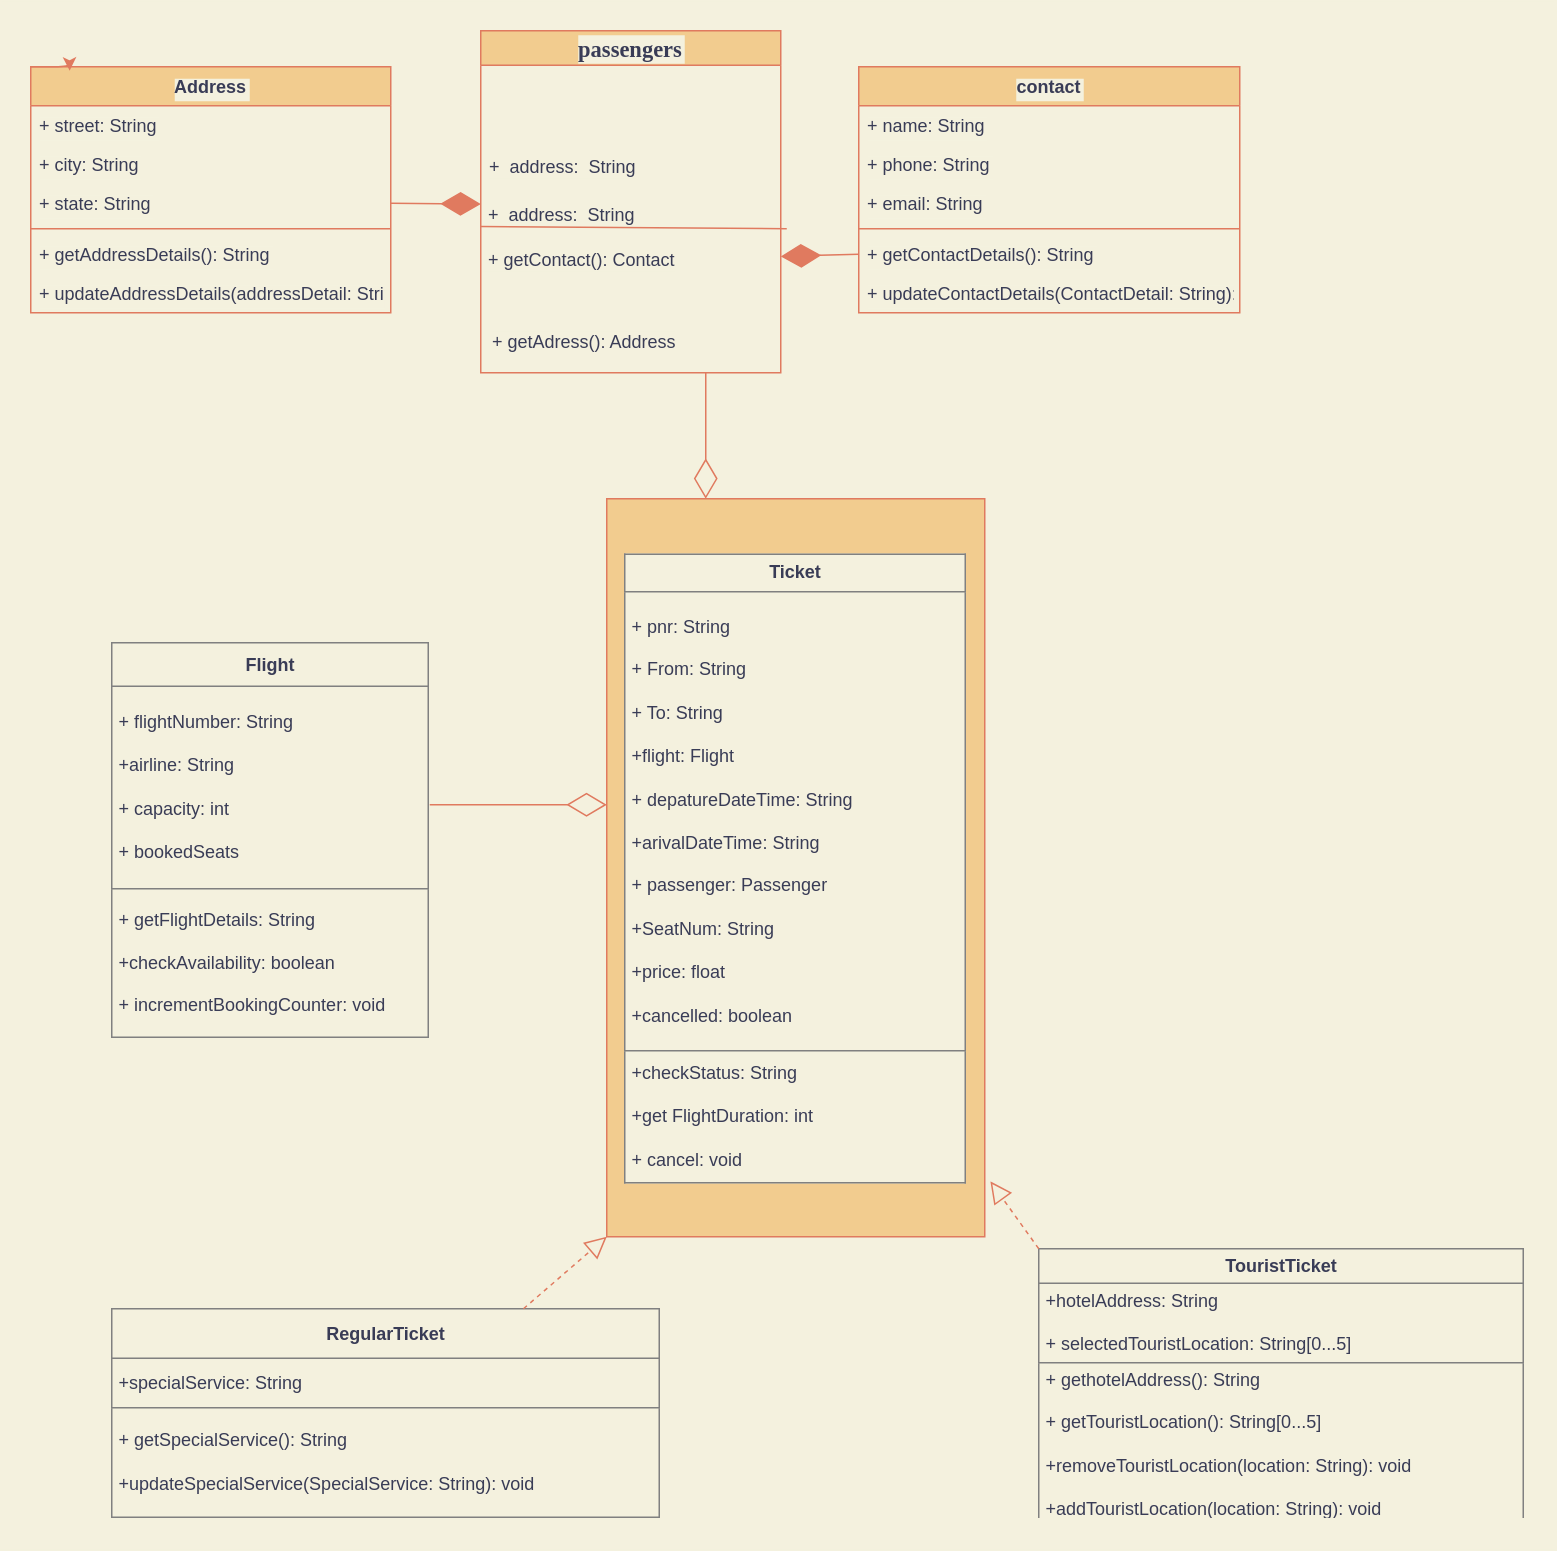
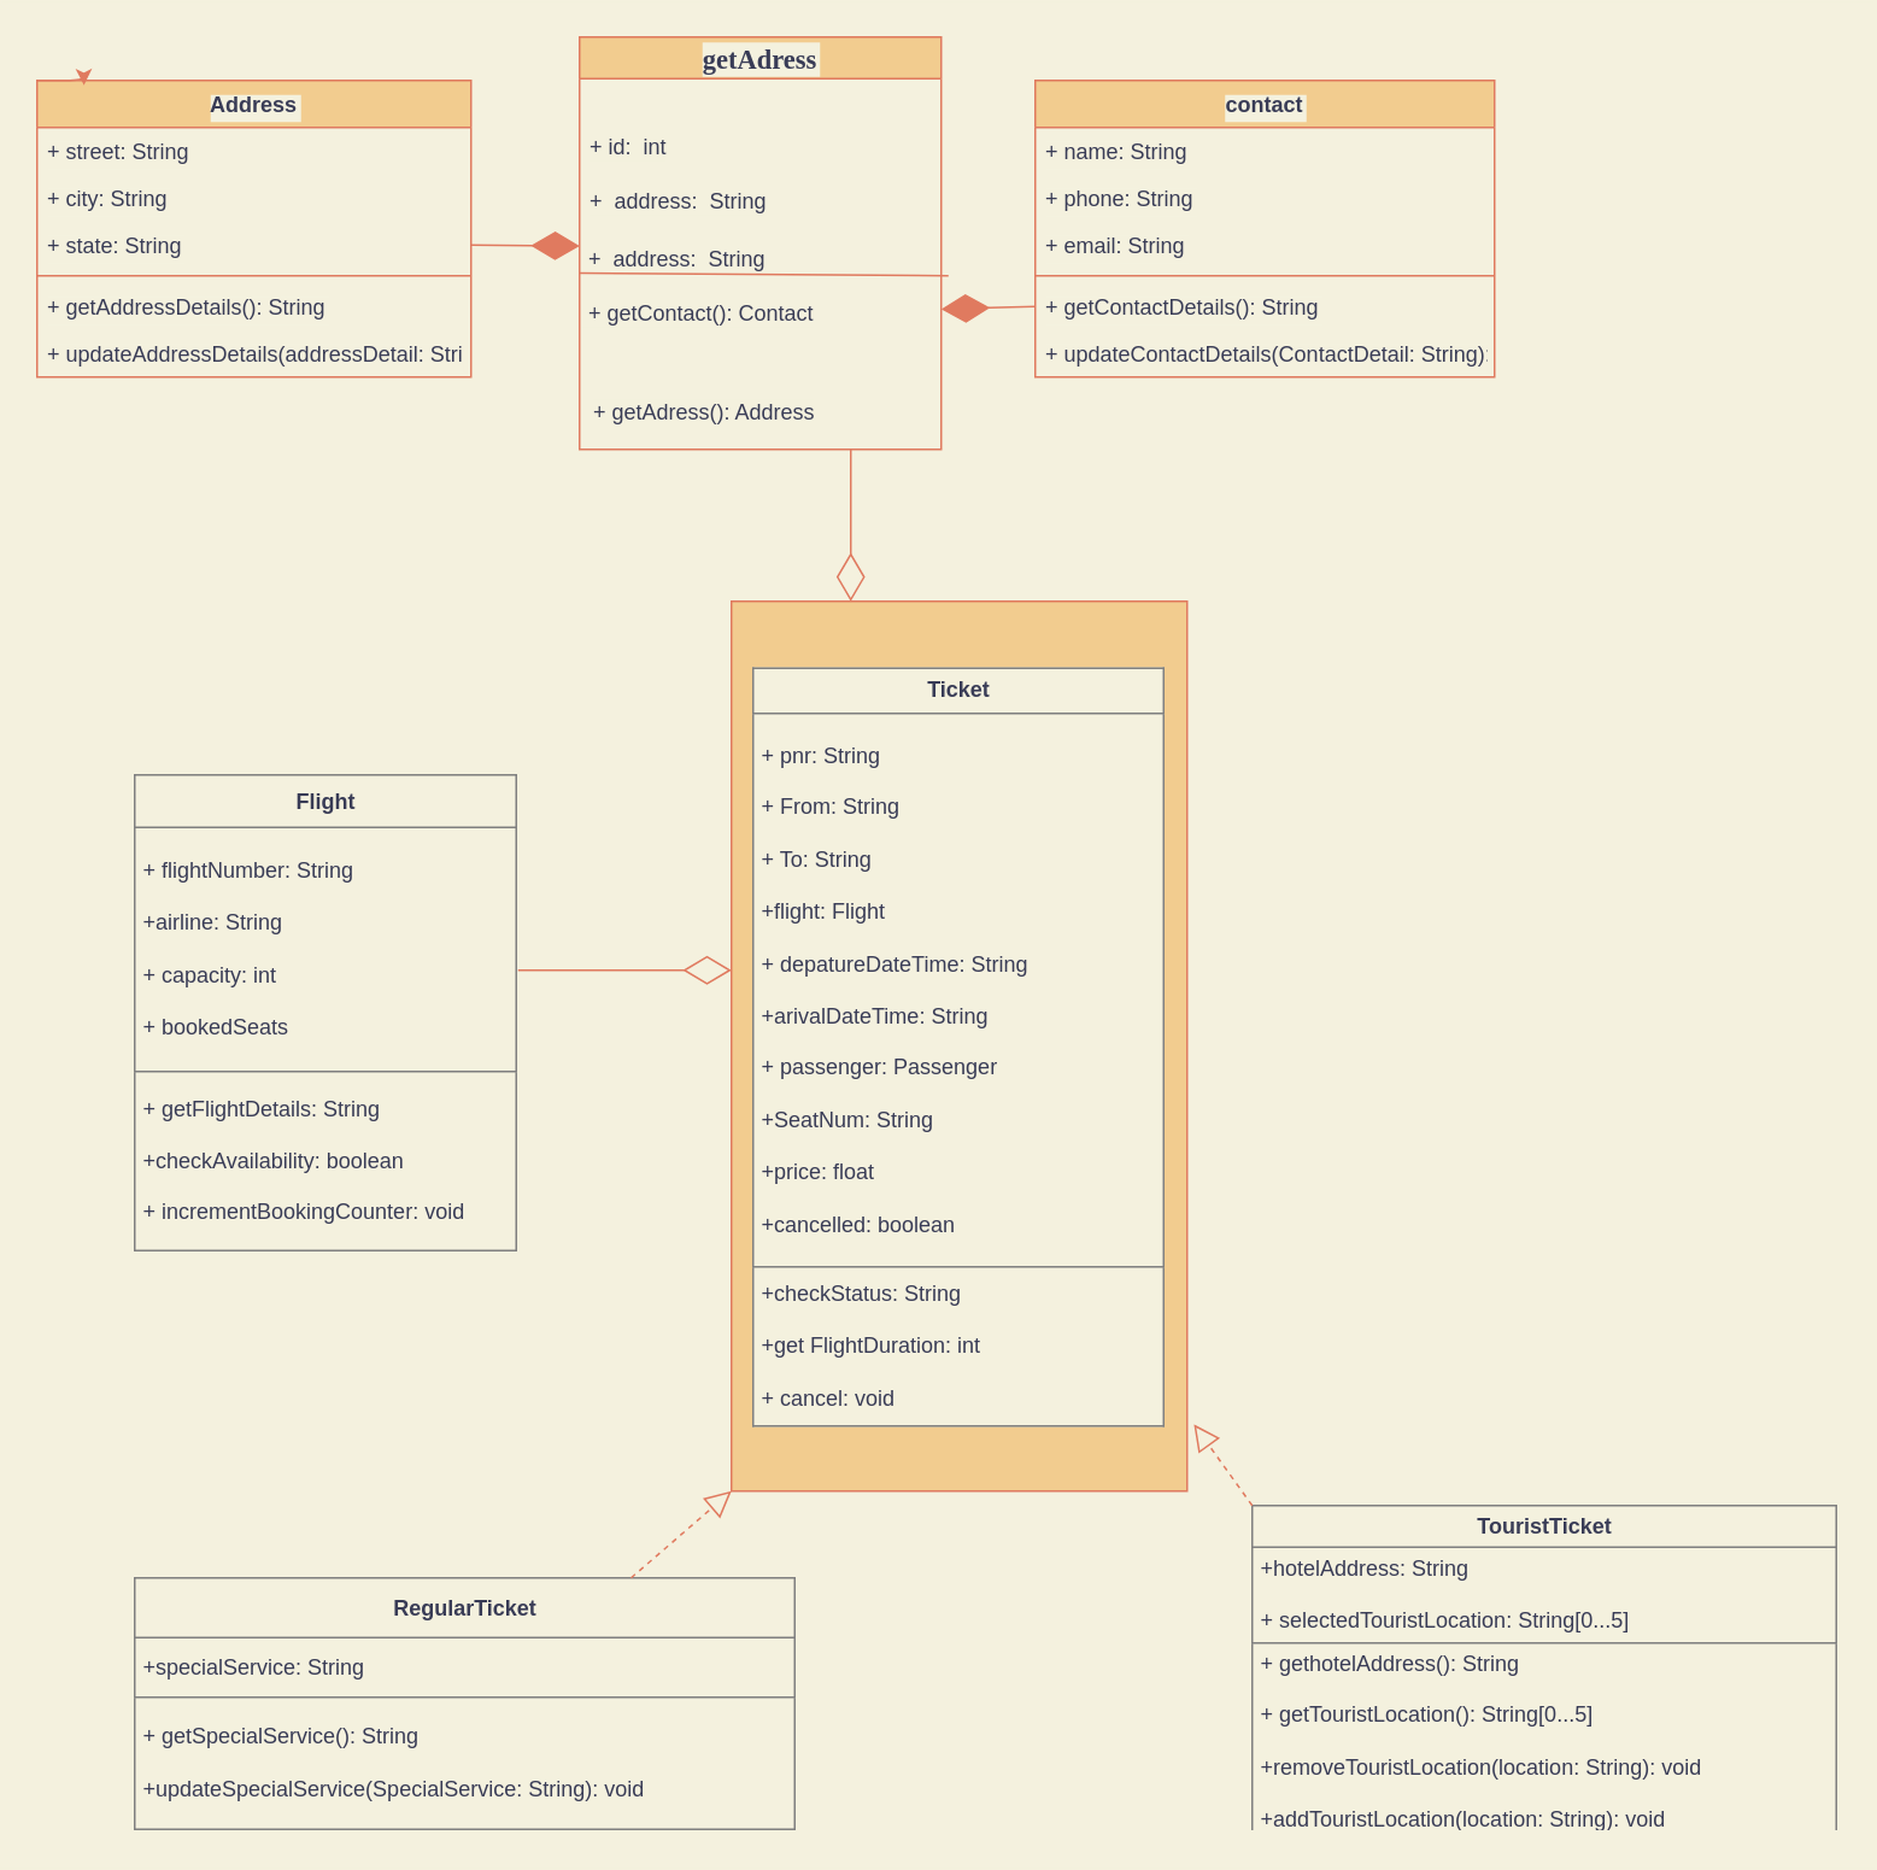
- <mxCell id="16" value="passengers" style="swimlane;fontFamily=Times New Roman;fontSize=15;fillColor=#F2CC8F;strokeColor=#E07A5F;fontColor=#393C56;labelBackgroundColor=#F4F1DE;" vertex="1" parent="1"><mxGeometry x="320" y="20" width="200" height="228" as="geometry" /></mxCell>
+ <mxCell id="16" value="getAdress" style="swimlane;fontFamily=Times New Roman;fontSize=15;fillColor=#F2CC8F;strokeColor=#E07A5F;fontColor=#393C56;labelBackgroundColor=#F4F1DE;" vertex="1" parent="1"><mxGeometry x="320" y="20" width="200" height="228" as="geometry" /></mxCell>
+ <mxCell id="17" value="+ id:&amp;nbsp; int" style="text;html=1;strokeColor=none;fillColor=none;align=left;verticalAlign=middle;whiteSpace=wrap;rounded=0;sketch=0;fontColor=#393C56;labelBackgroundColor=#F4F1DE;" vertex="1" parent="16"><mxGeometry x="4" y="46" width="192" height="30" as="geometry" /></mxCell>
